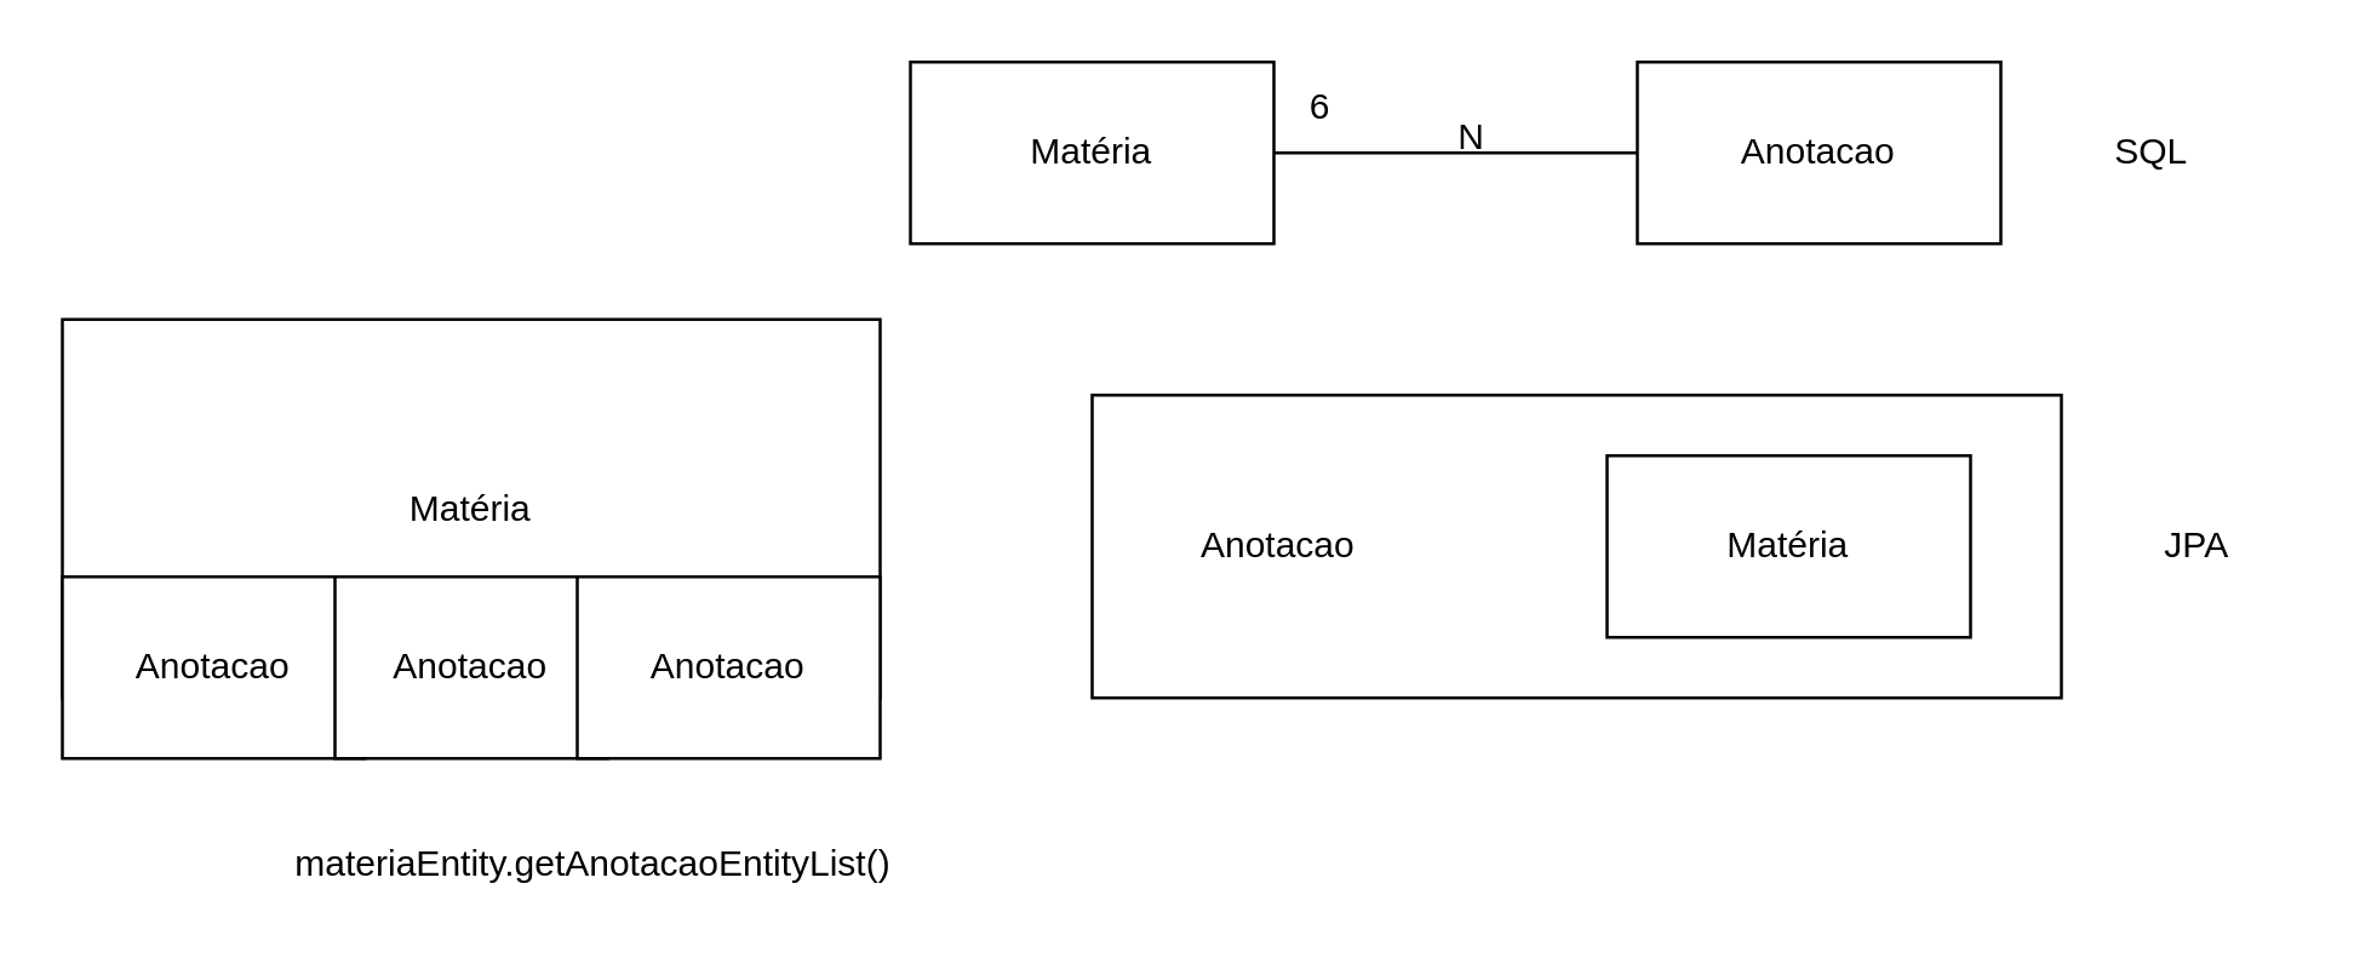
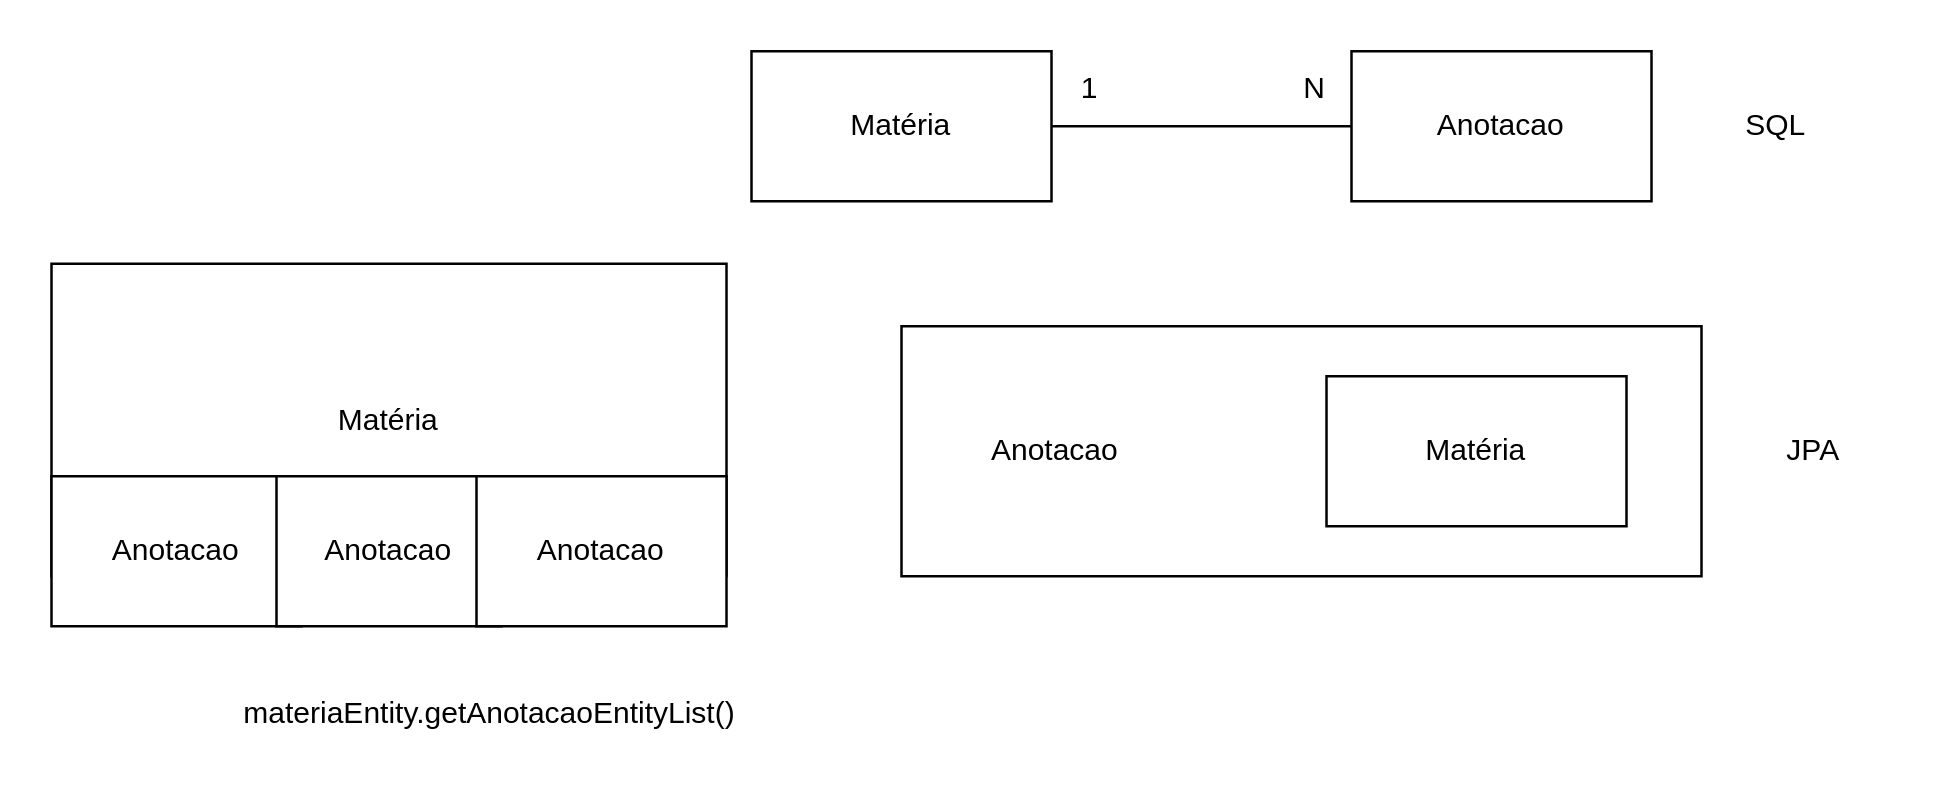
- <mxCell id="6" value="6" style="text;html=1;align=center;verticalAlign=middle;resizable=0;points=[];autosize=1;strokeColor=none;fillColor=none;" parent="1" vertex="1"><mxGeometry x="420" y="20" width="30" height="30" as="geometry" /></mxCell>
+ <mxCell id="6" value="1" style="text;html=1;align=center;verticalAlign=middle;resizable=0;points=[];autosize=1;strokeColor=none;fillColor=none;" parent="1" vertex="1"><mxGeometry x="420" y="20" width="30" height="30" as="geometry" /></mxCell>
- <mxCell id="5" value="N" style="text;html=1;align=center;verticalAlign=middle;resizable=0;points=[];autosize=1;strokeColor=none;fillColor=none;" parent="1" vertex="1"><mxGeometry x="470" y="30" width="30" height="30" as="geometry" /></mxCell>
+ <mxCell id="5" value="N" style="text;html=1;align=center;verticalAlign=middle;resizable=0;points=[];autosize=1;strokeColor=none;fillColor=none;" parent="1" vertex="1"><mxGeometry x="510" y="20" width="30" height="30" as="geometry" /></mxCell>
